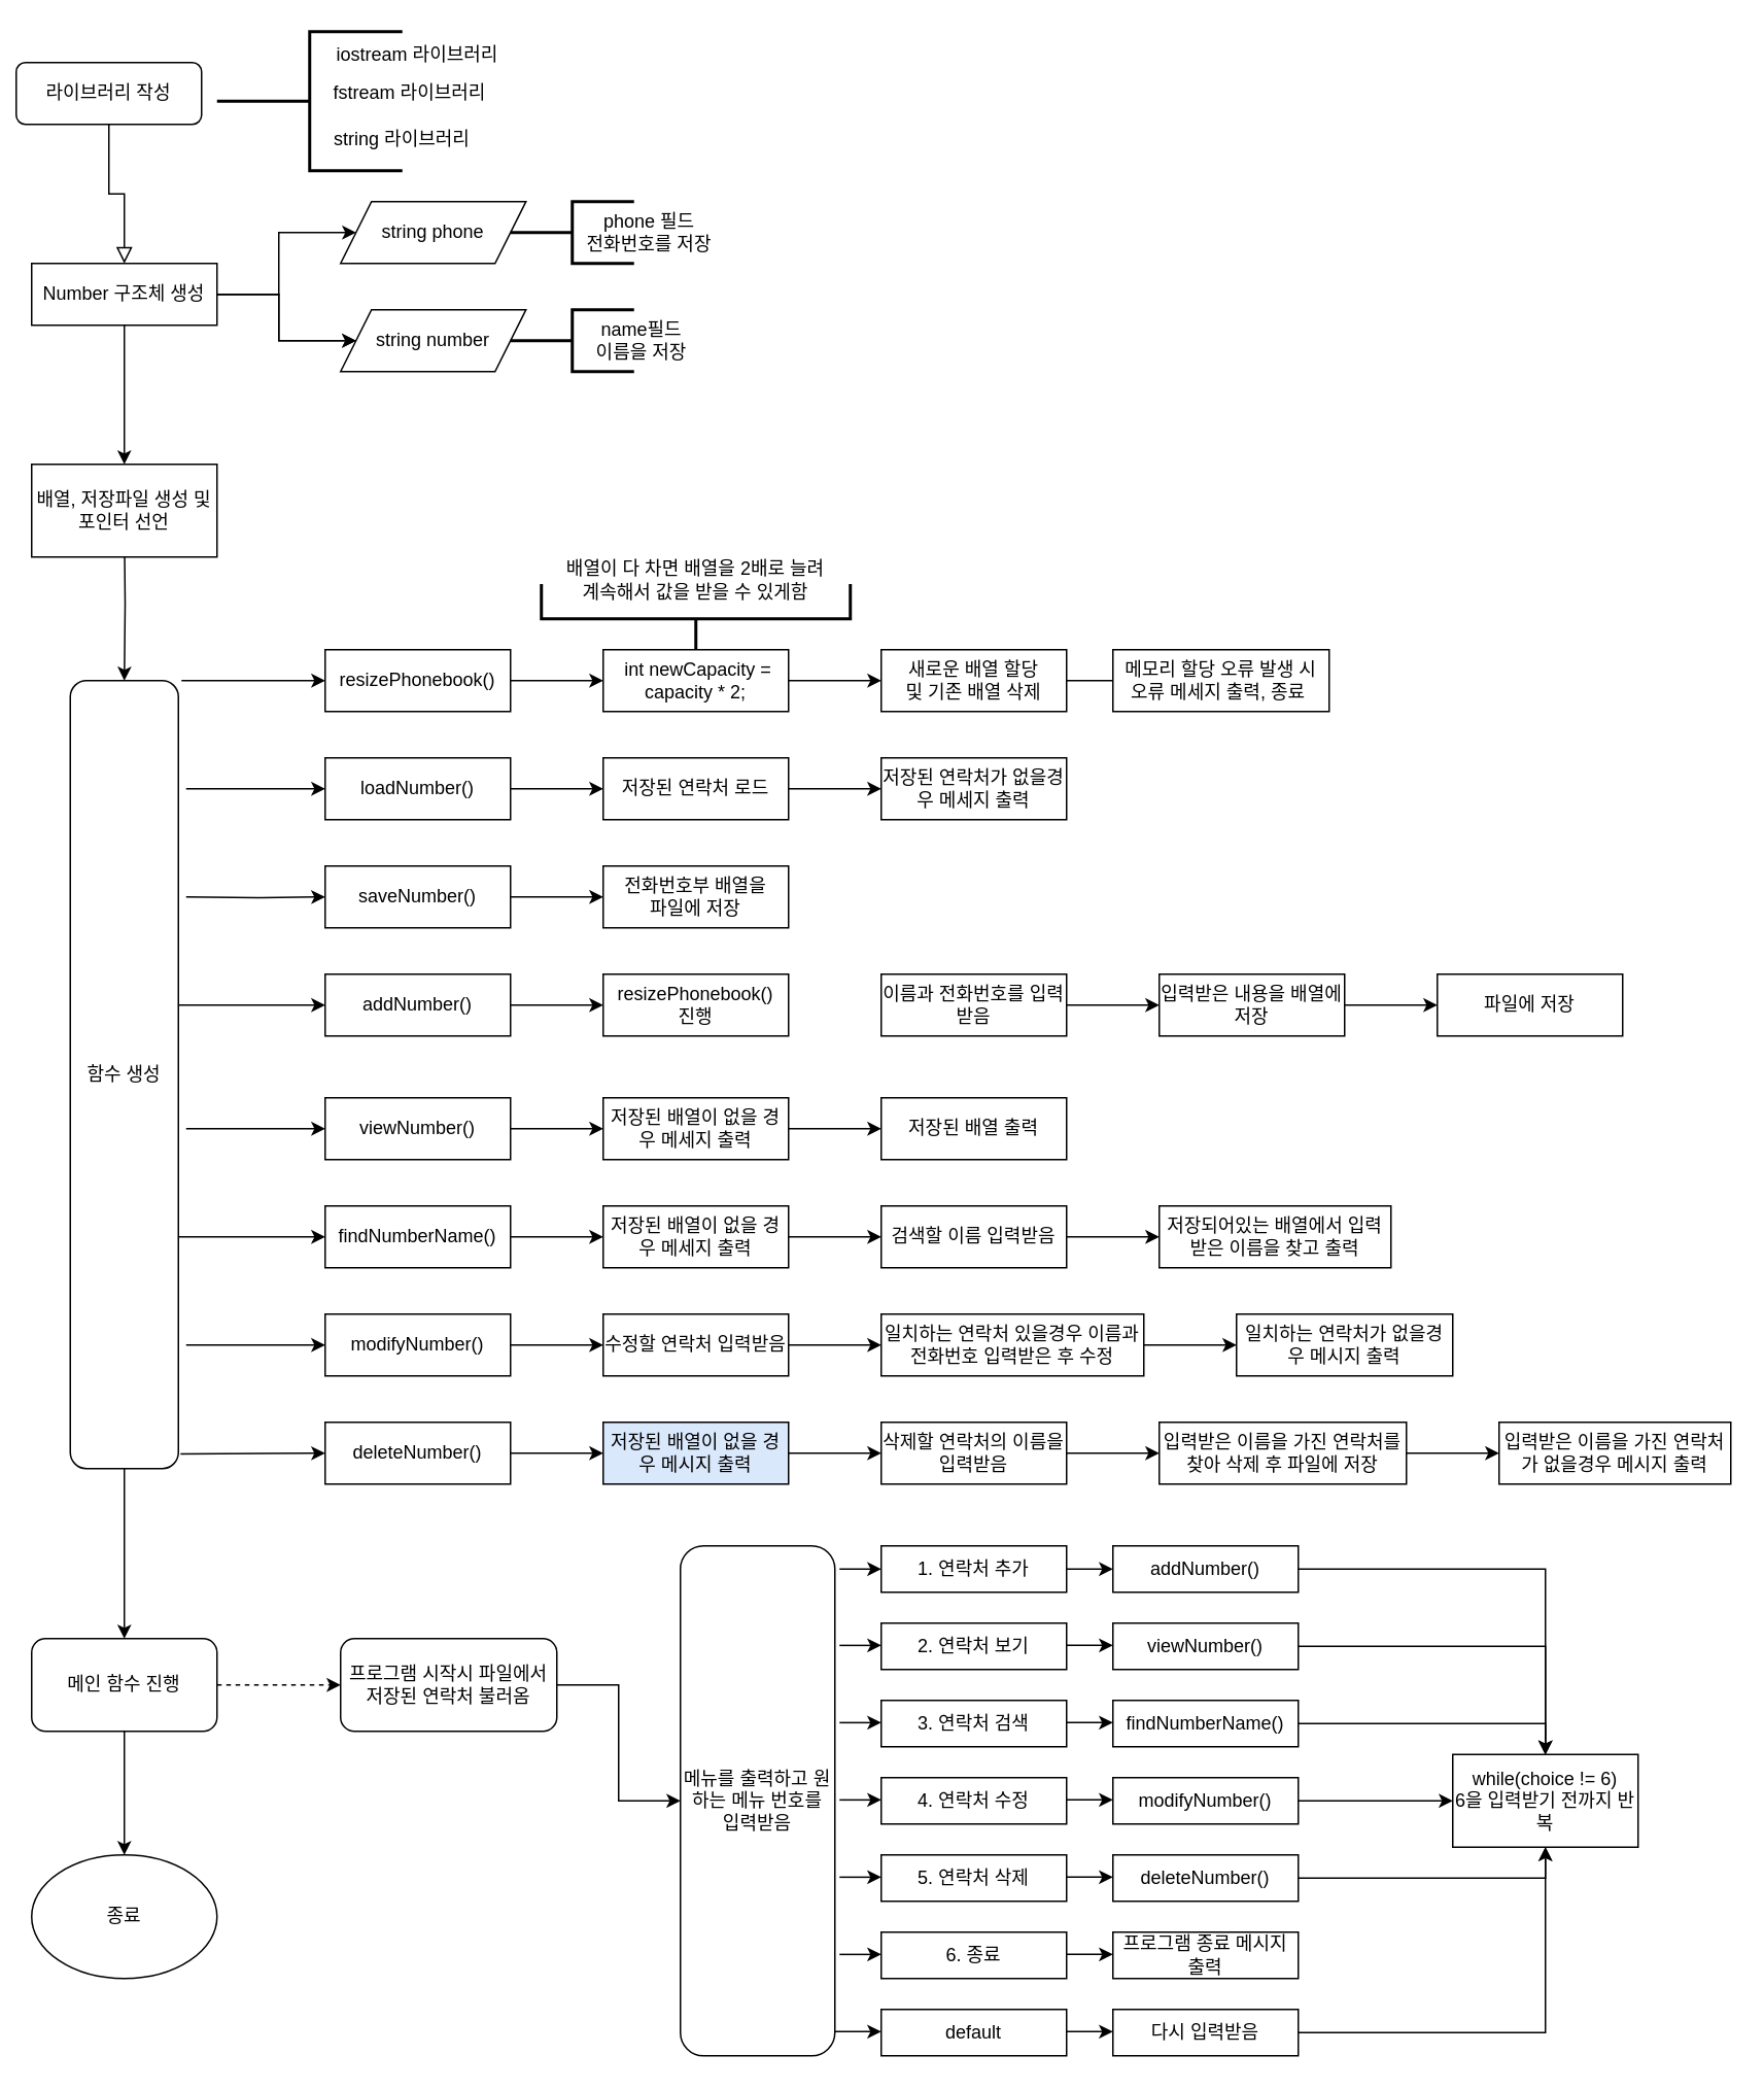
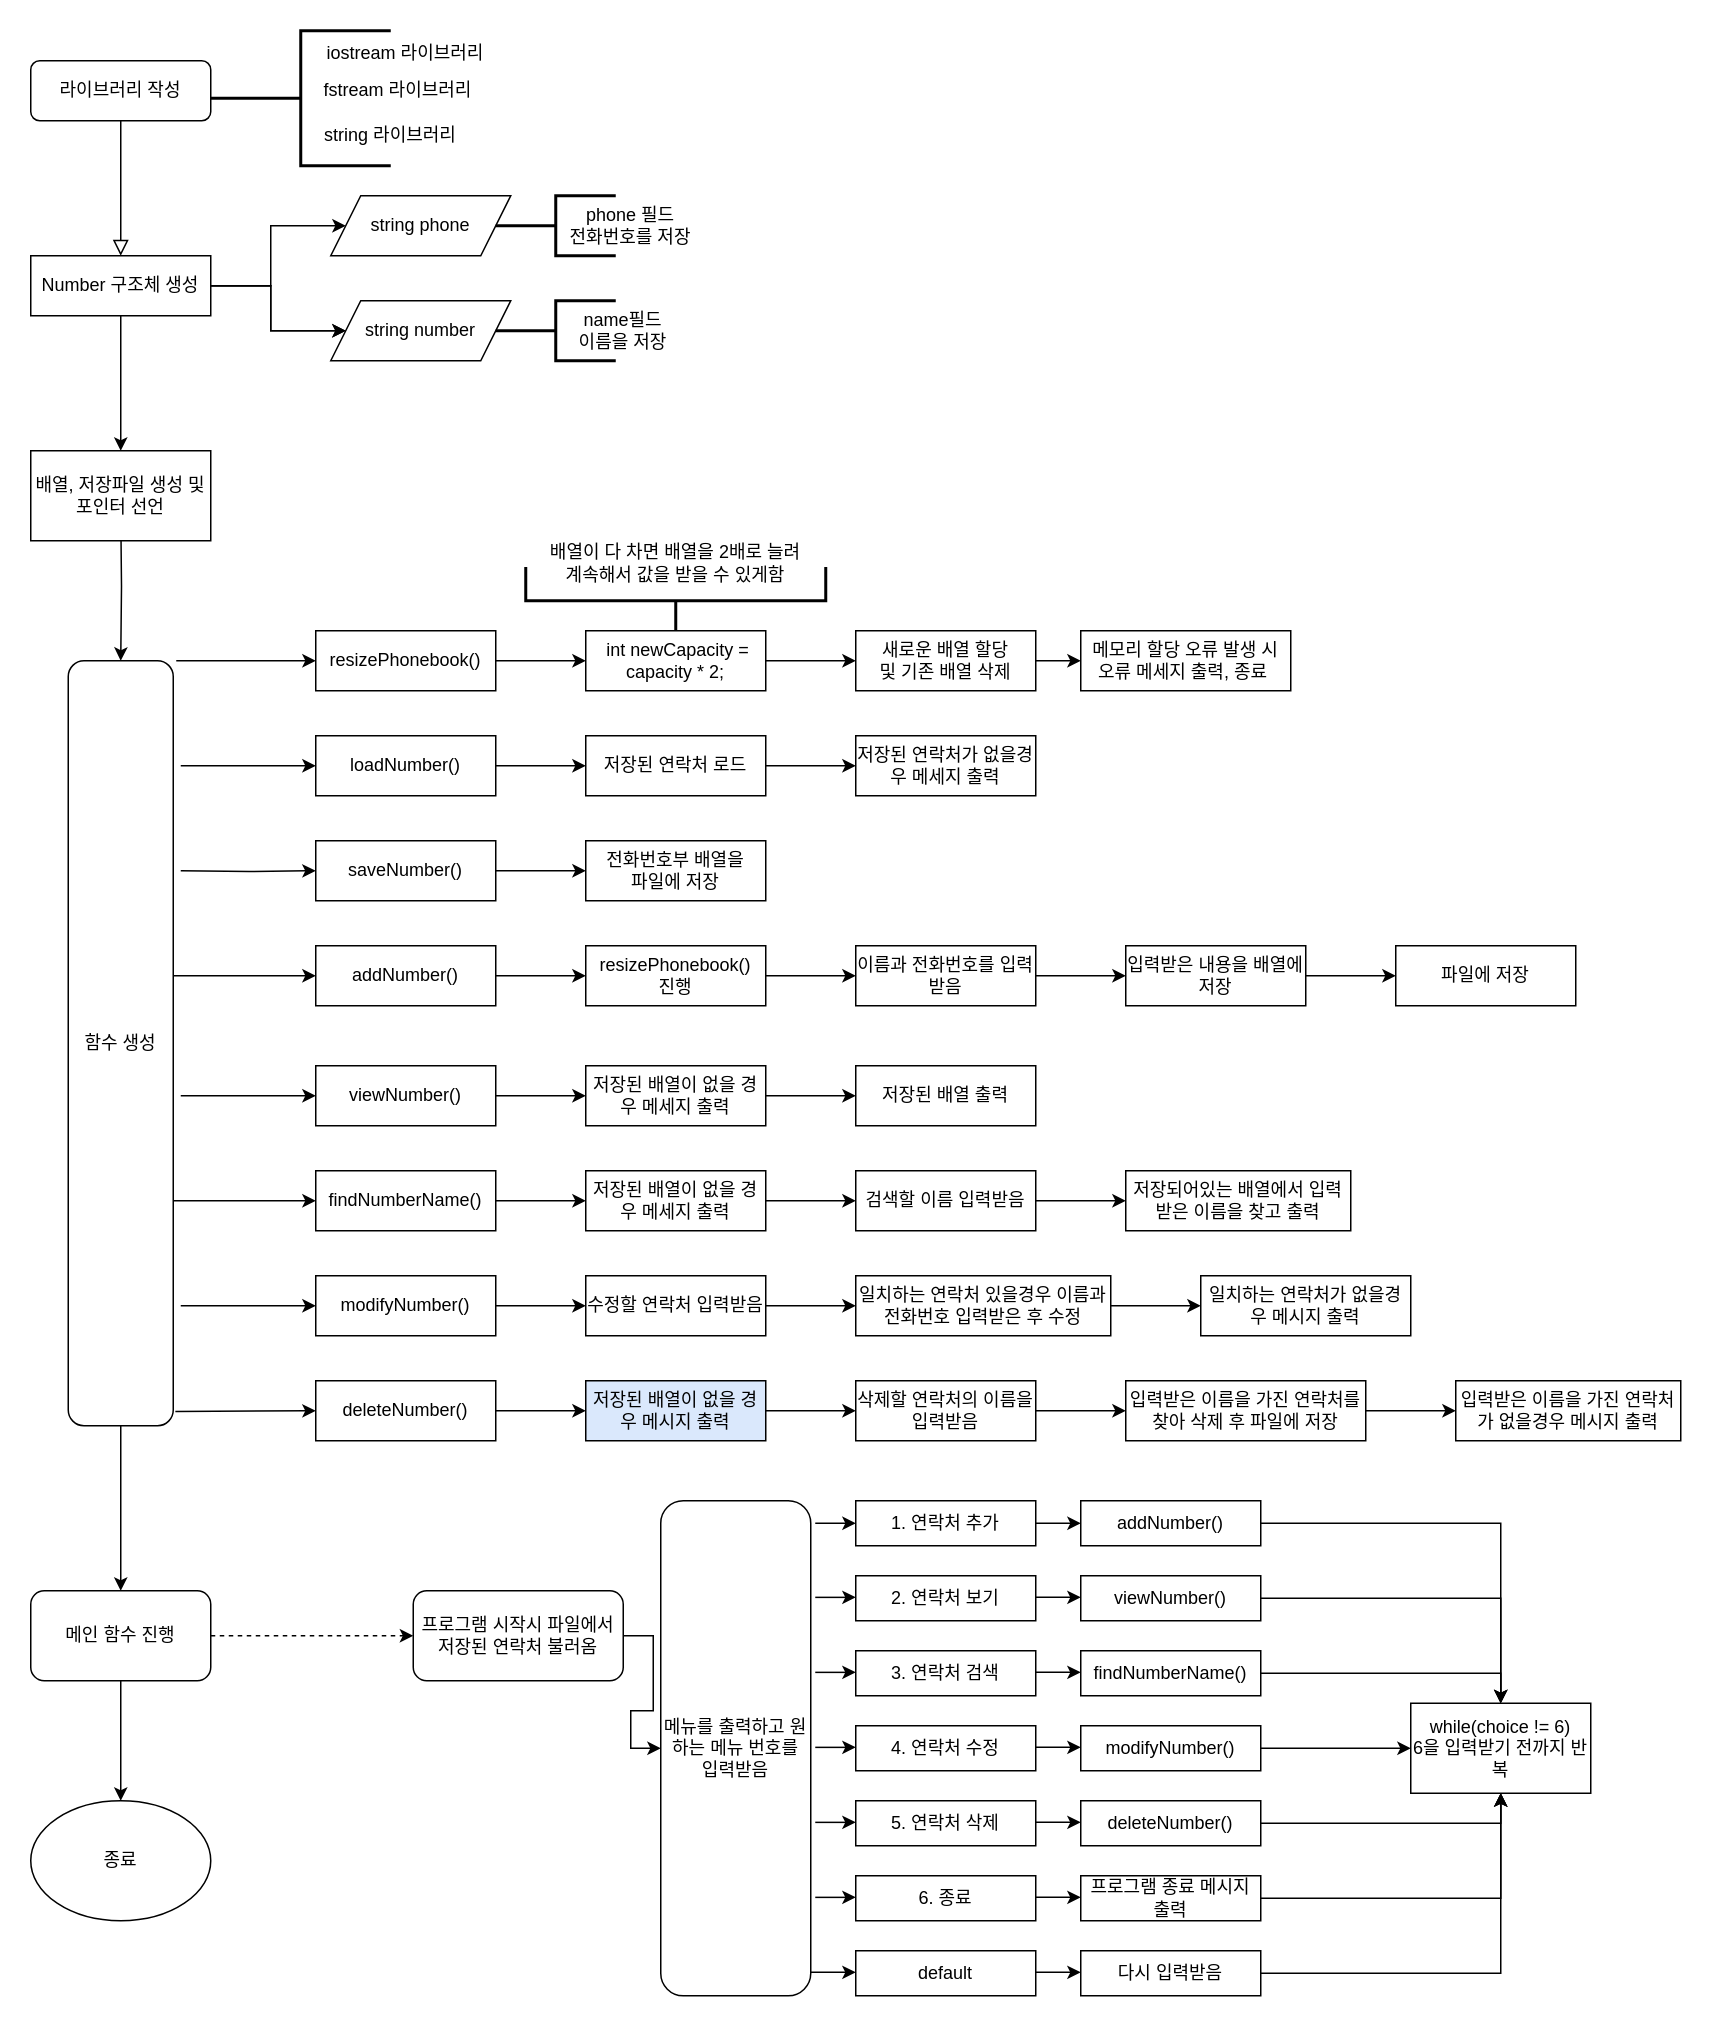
- <mxCell id="3" value="라이브러리 작성" style="rounded=1;whiteSpace=wrap;html=1;fontSize=12;glass=0;strokeWidth=1;shadow=0;" parent="1" vertex="1"><mxGeometry x="10" y="40" width="120" height="40" as="geometry" /></mxCell>
+ <mxCell id="3" value="라이브러리 작성" style="rounded=1;whiteSpace=wrap;html=1;fontSize=12;glass=0;strokeWidth=1;shadow=0;" parent="1" vertex="1"><mxGeometry x="20" y="40" width="120" height="40" as="geometry" /></mxCell>
- <mxCell id="30" value="" style="edgeStyle=orthogonalEdgeStyle;rounded=0;orthogonalLoop=1;jettySize=auto;html=1;endArrow=none;" edge="1" parent="1" source="31" target="32"><mxGeometry relative="1" as="geometry" /></mxCell>
+ <mxCell id="30" value="" style="edgeStyle=orthogonalEdgeStyle;rounded=0;orthogonalLoop=1;jettySize=auto;html=1;" edge="1" parent="1" source="31" target="32"><mxGeometry relative="1" as="geometry" /></mxCell>
+ <mxCell id="100" value="" style="edgeStyle=orthogonalEdgeStyle;rounded=0;orthogonalLoop=1;jettySize=auto;html=1;" edge="1" parent="1" source="101" target="103"><mxGeometry relative="1" as="geometry" /></mxCell>
- <mxCell id="81" value="프로그램 시작시 파일에서 저장된 연락처 불러옴" style="rounded=1;whiteSpace=wrap;html=1;" vertex="1" parent="1"><mxGeometry x="220" y="1060" width="140" height="60" as="geometry" /></mxCell>
+ <mxCell id="81" value="프로그램 시작시 파일에서 저장된 연락처 불러옴" style="rounded=1;whiteSpace=wrap;html=1;" vertex="1" parent="1"><mxGeometry x="275" y="1060" width="140" height="60" as="geometry" /></mxCell>
+ <mxCell id="115" value="" style="edgeStyle=orthogonalEdgeStyle;rounded=0;orthogonalLoop=1;jettySize=auto;html=1;" edge="1" parent="1" source="116" target="127"><mxGeometry relative="1" as="geometry" /></mxCell>
